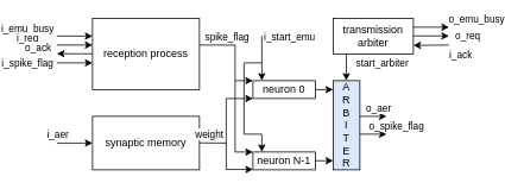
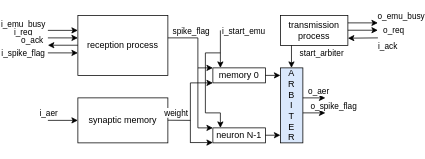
- <mxCell id="40" value="transmission arbiter" style="rounded=0;whiteSpace=wrap;html=1;" vertex="1" parent="1"><mxGeometry x="330" y="20" width="90" height="40" as="geometry" /></mxCell>
+ <mxCell id="40" value="transmission process" style="rounded=0;whiteSpace=wrap;html=1;" vertex="1" parent="1"><mxGeometry x="330" y="20" width="90" height="40" as="geometry" /></mxCell>
- <mxCell id="15" value="neuron 0" style="rounded=0;whiteSpace=wrap;html=1;" vertex="1" parent="1"><mxGeometry x="240" y="90" width="70" height="20" as="geometry" /></mxCell>
+ <mxCell id="15" value="memory 0" style="rounded=0;whiteSpace=wrap;html=1;" vertex="1" parent="1"><mxGeometry x="240" y="90" width="70" height="20" as="geometry" /></mxCell>
